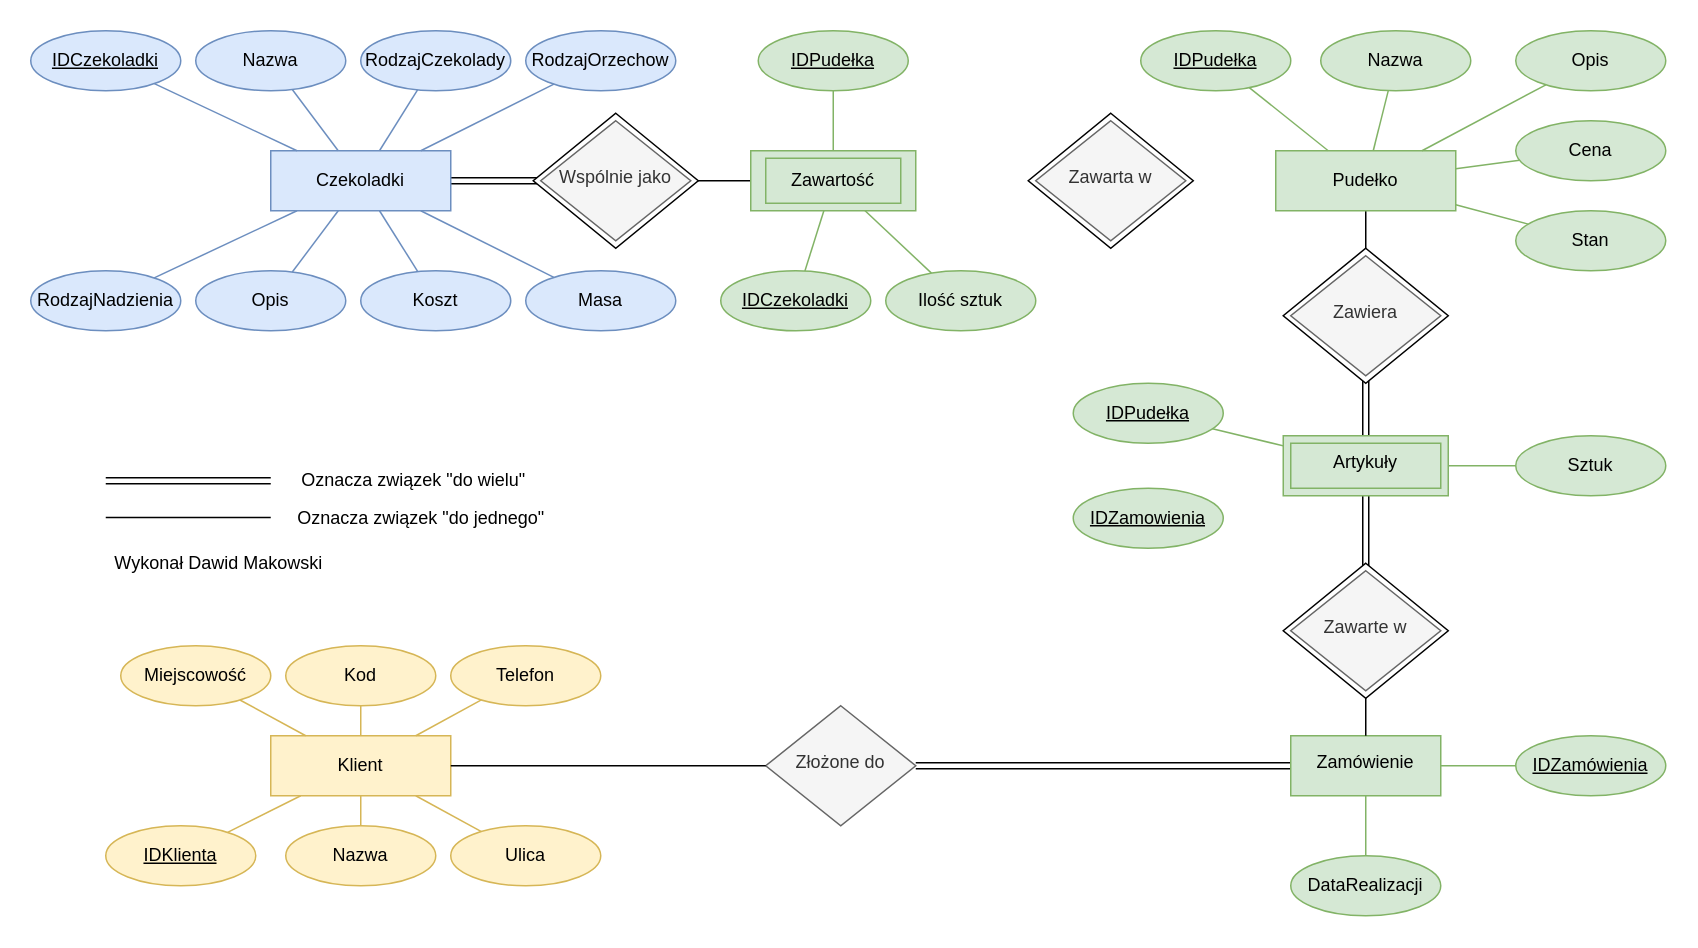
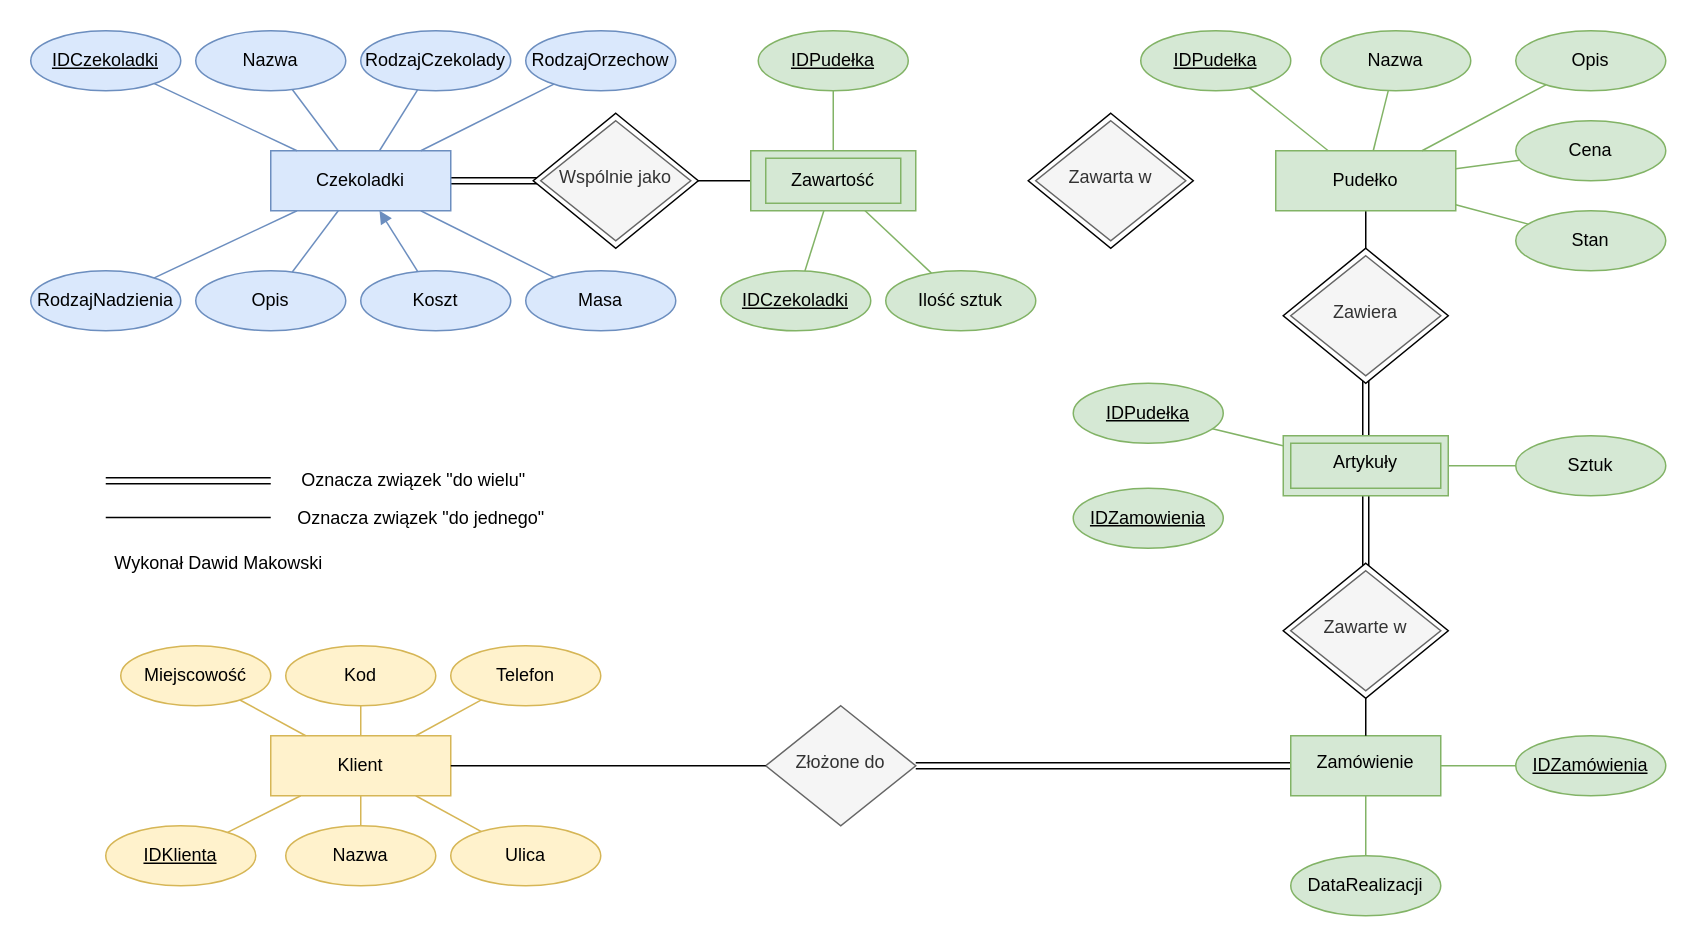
- <mxCell id="34" value="" style="endArrow=none;html=1;rounded=0;fillColor=#dae8fc;strokeColor=#6c8ebf;" parent="1" source="26" target="15" edge="1"><mxGeometry width="50" height="50" relative="1" as="geometry"><mxPoint x="490" y="290" as="sourcePoint" /><mxPoint x="540" y="240" as="targetPoint" /></mxGeometry></mxCell>
+ <mxCell id="34" value="" style="endArrow=block;html=1;rounded=0;fillColor=#dae8fc;strokeColor=#6c8ebf;" parent="1" source="26" target="15" edge="1"><mxGeometry width="50" height="50" relative="1" as="geometry"><mxPoint x="490" y="290" as="sourcePoint" /><mxPoint x="540" y="240" as="targetPoint" /></mxGeometry></mxCell>
